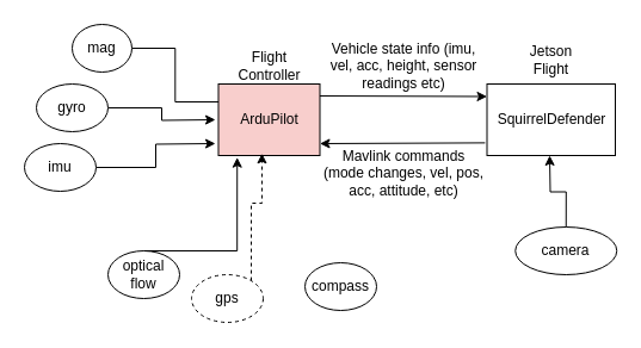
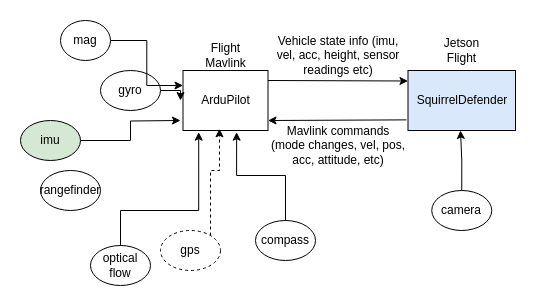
- <mxCell id="3" value="&lt;span style=&quot;text-wrap: wrap;&quot;&gt;Flight Controller&lt;/span&gt;" style="text;html=1;align=center;verticalAlign=middle;resizable=0;points=[];autosize=1;strokeColor=none;fillColor=none;" vertex="1" parent="2"><mxGeometry width="110" height="30" as="geometry" /></mxCell>
+ <mxCell id="3" value="&lt;span style=&quot;text-wrap: wrap;&quot;&gt;Flight Mavlink&lt;/span&gt;" style="text;html=1;align=center;verticalAlign=middle;resizable=0;points=[];autosize=1;strokeColor=none;fillColor=none;" vertex="1" parent="2"><mxGeometry width="110" height="30" as="geometry" /></mxCell>
- <mxCell id="20" style="edgeStyle=orthogonalEdgeStyle;rounded=0;orthogonalLoop=1;jettySize=auto;html=1;entryX=0;entryY=0.25;entryDx=0;entryDy=0;endArrow=none;" edge="1" parent="1" source="21" target="5"><mxGeometry relative="1" as="geometry" /></mxCell>
+ <mxCell id="20" style="edgeStyle=orthogonalEdgeStyle;rounded=0;orthogonalLoop=1;jettySize=auto;html=1;entryX=0;entryY=0.25;entryDx=0;entryDy=0;" edge="1" parent="1" source="21" target="5"><mxGeometry relative="1" as="geometry" /></mxCell>
- <mxCell id="19" value="gyro" style="ellipse;whiteSpace=wrap;html=1;" vertex="1" parent="1"><mxGeometry x="30" y="70" width="60" height="40" as="geometry" /></mxCell>
+ <mxCell id="19" value="gyro" style="ellipse;whiteSpace=wrap;html=1;" vertex="1" parent="1"><mxGeometry x="100" y="70" width="60" height="40" as="geometry" /></mxCell>
- <mxCell id="5" value="ArduPilot" style="rounded=0;whiteSpace=wrap;html=1;fillColor=#f8cecc;" vertex="1" parent="2"><mxGeometry x="12.5" y="30" width="85" height="60" as="geometry" /></mxCell>
+ <mxCell id="5" value="ArduPilot" style="rounded=0;whiteSpace=wrap;html=1;" vertex="1" parent="2"><mxGeometry x="12.5" y="30" width="85" height="60" as="geometry" /></mxCell>
- <mxCell id="8" value="SquirrelDefender" style="rounded=0;whiteSpace=wrap;html=1;" vertex="1" parent="7"><mxGeometry y="40" width="107.5" height="60" as="geometry" /></mxCell>
+ <mxCell id="8" value="SquirrelDefender" style="rounded=0;whiteSpace=wrap;html=1;fillColor=#dae8fc;" vertex="1" parent="7"><mxGeometry y="40" width="107.5" height="60" as="geometry" /></mxCell>
- <mxCell id="17" value="imu" style="ellipse;whiteSpace=wrap;html=1;" vertex="1" parent="1"><mxGeometry x="20" y="120" width="60" height="40" as="geometry" /></mxCell>
+ <mxCell id="17" value="imu" style="ellipse;whiteSpace=wrap;html=1;fillColor=#d5e8d4;" vertex="1" parent="1"><mxGeometry x="20" y="120" width="60" height="40" as="geometry" /></mxCell>
+ <mxCell id="25" style="edgeStyle=orthogonalEdgeStyle;rounded=0;orthogonalLoop=1;jettySize=auto;html=1;entryX=0.631;entryY=1.028;entryDx=0;entryDy=0;entryPerimeter=0;" edge="1" parent="1" source="22" target="5"><mxGeometry relative="1" as="geometry" /></mxCell>
+ <mxCell id="13" value="rangefinder" style="ellipse;whiteSpace=wrap;html=1;" vertex="1" parent="1"><mxGeometry x="40" y="170" width="60" height="40" as="geometry" /></mxCell>
- <mxCell id="27" value="camera" style="ellipse;whiteSpace=wrap;html=1;" vertex="1" parent="1"><mxGeometry x="431.25" y="190" width="85" height="40" as="geometry" /></mxCell>
+ <mxCell id="27" value="camera" style="ellipse;whiteSpace=wrap;html=1;" vertex="1" parent="1"><mxGeometry x="431.25" y="190" width="60" height="40" as="geometry" /></mxCell>
- <mxCell id="14" value="optical flow" style="ellipse;whiteSpace=wrap;html=1;" vertex="1" parent="1"><mxGeometry x="90" y="210" width="60" height="40" as="geometry" /></mxCell>
+ <mxCell id="14" value="optical flow" style="ellipse;whiteSpace=wrap;html=1;" vertex="1" parent="1"><mxGeometry x="90" y="245" width="60" height="40" as="geometry" /></mxCell>
